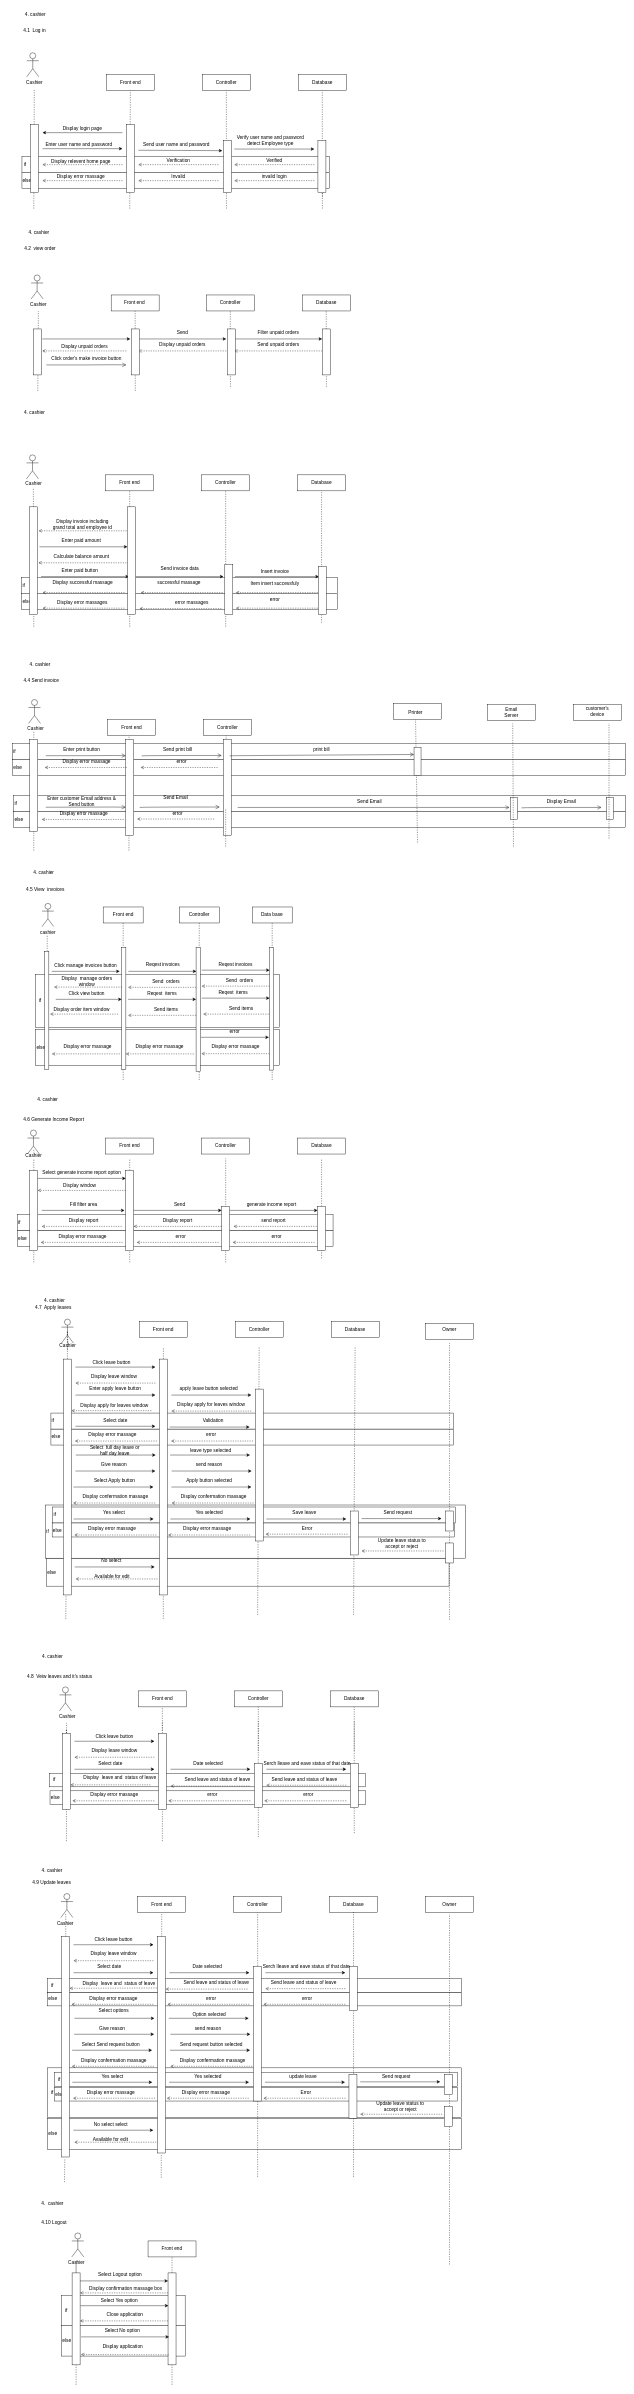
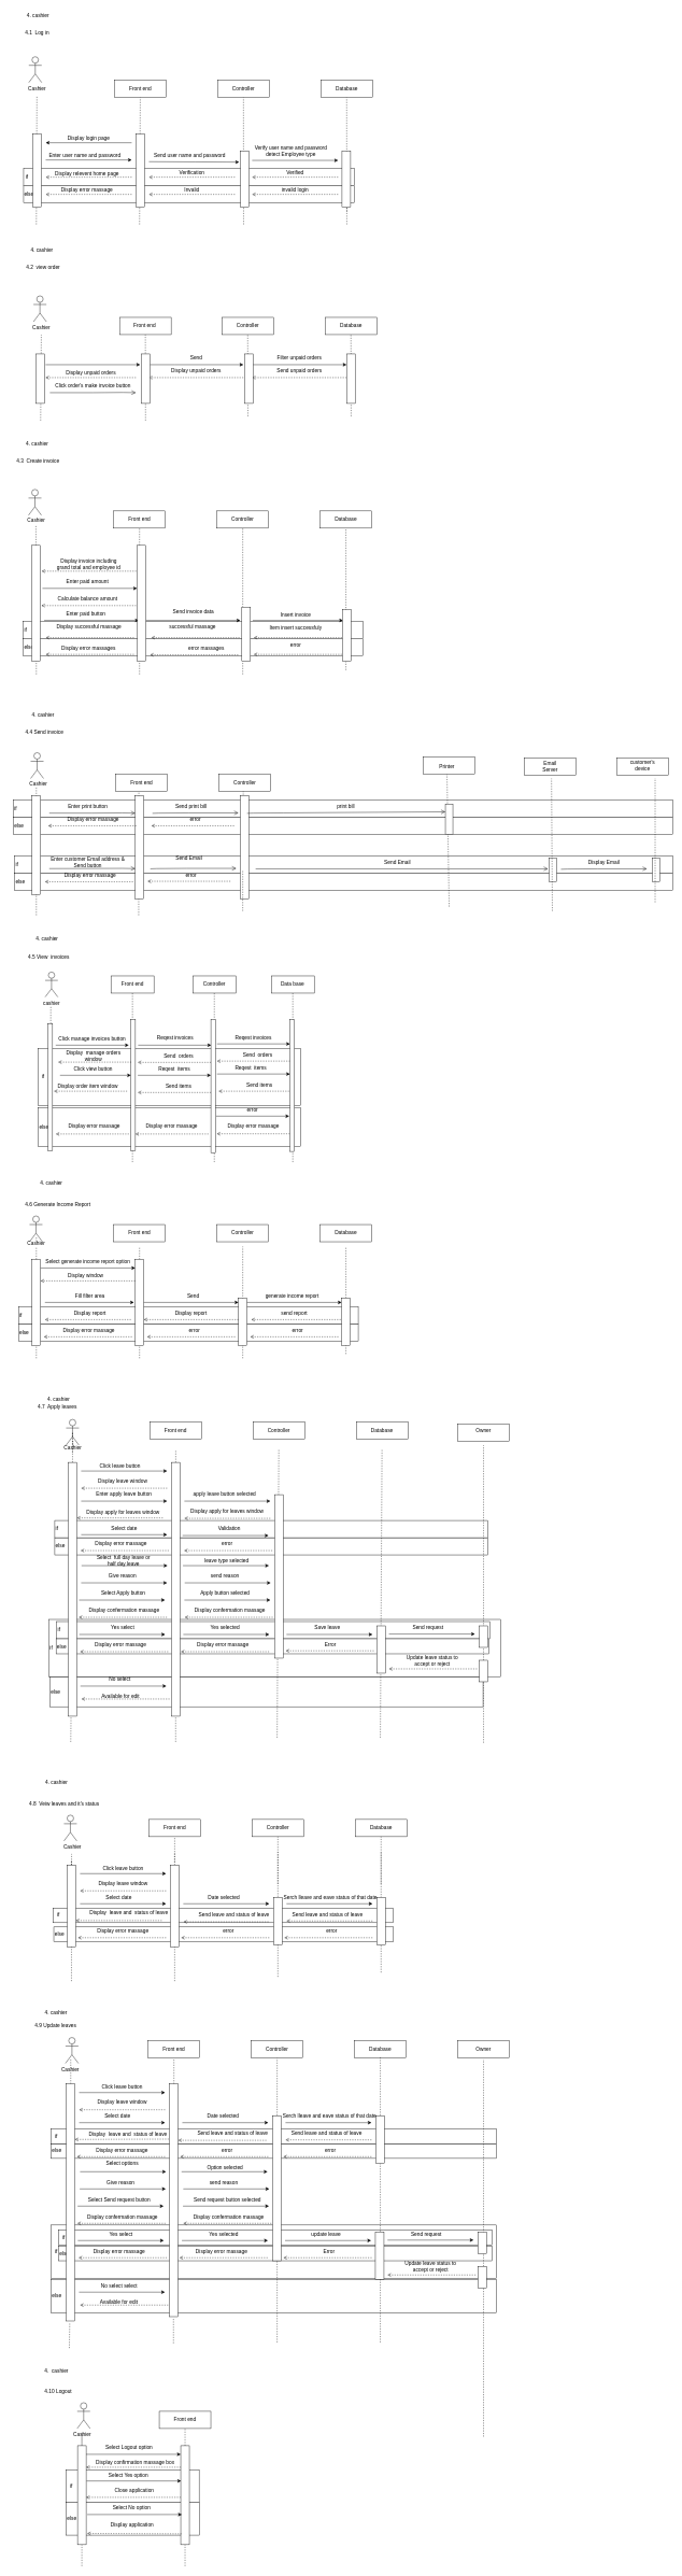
+ <mxCell id="30" value="4.3&amp;nbsp; Create invoice" style="text;html=1;align=center;verticalAlign=middle;whiteSpace=wrap;rounded=0;" parent="1" vertex="1"><mxGeometry x="28.45" y="1056" width="120" height="30" as="geometry" /></mxCell>
